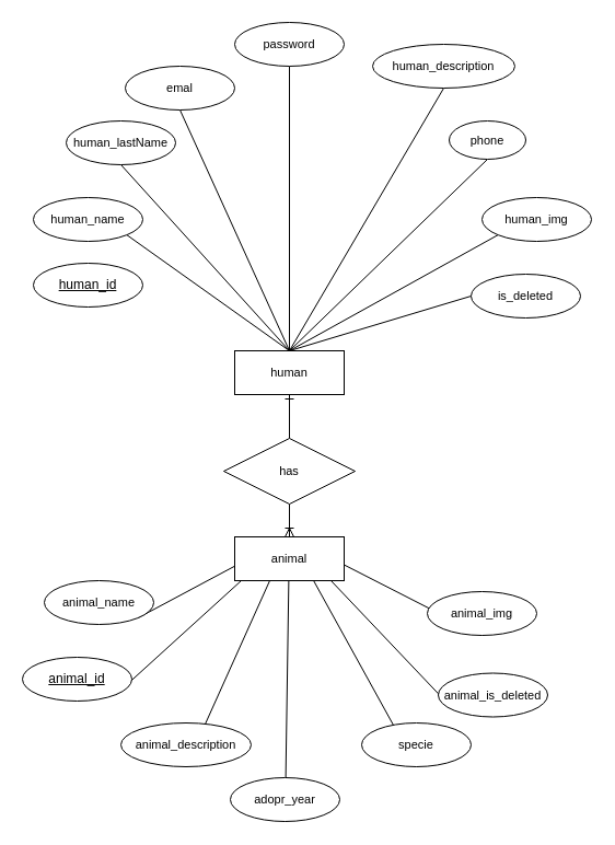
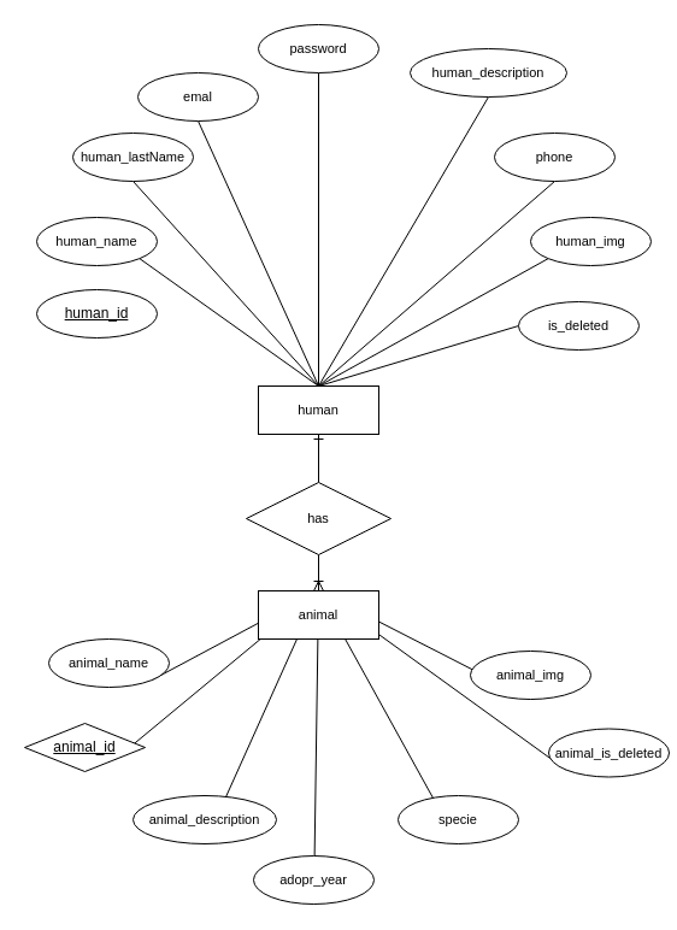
- <mxCell id="37" value="phone" style="ellipse;whiteSpace=wrap;html=1;align=center;fontFamily=Helvetica;fontSize=11;fontColor=default;labelBackgroundColor=default;" parent="1" vertex="1"><mxGeometry x="410" y="110" width="70" height="35" as="geometry" /></mxCell>
+ <mxCell id="37" value="phone" style="ellipse;whiteSpace=wrap;html=1;align=center;fontFamily=Helvetica;fontSize=11;fontColor=default;labelBackgroundColor=default;" parent="1" vertex="1"><mxGeometry x="410" y="110" width="100" height="40" as="geometry" /></mxCell>
- <mxCell id="33" value="animal_id" style="ellipse;whiteSpace=wrap;html=1;align=center;fontStyle=4;" parent="1" vertex="1"><mxGeometry x="20" y="600" width="100" height="40" as="geometry" /></mxCell>
+ <mxCell id="33" value="animal_id" style="rhombus;whiteSpace=wrap;html=1;align=center;fontStyle=4;" parent="1" vertex="1"><mxGeometry x="20" y="600" width="100" height="40" as="geometry" /></mxCell>
- <mxCell id="35" value="animal_is_deleted" style="ellipse;whiteSpace=wrap;html=1;align=center;fontFamily=Helvetica;fontSize=11;fontColor=default;labelBackgroundColor=default;" parent="1" vertex="1"><mxGeometry x="400" y="614.5" width="100" height="40" as="geometry" /></mxCell>
+ <mxCell id="35" value="animal_is_deleted" style="ellipse;whiteSpace=wrap;html=1;align=center;fontFamily=Helvetica;fontSize=11;fontColor=default;labelBackgroundColor=default;" parent="1" vertex="1"><mxGeometry x="455" y="604.5" width="100" height="40" as="geometry" /></mxCell>
